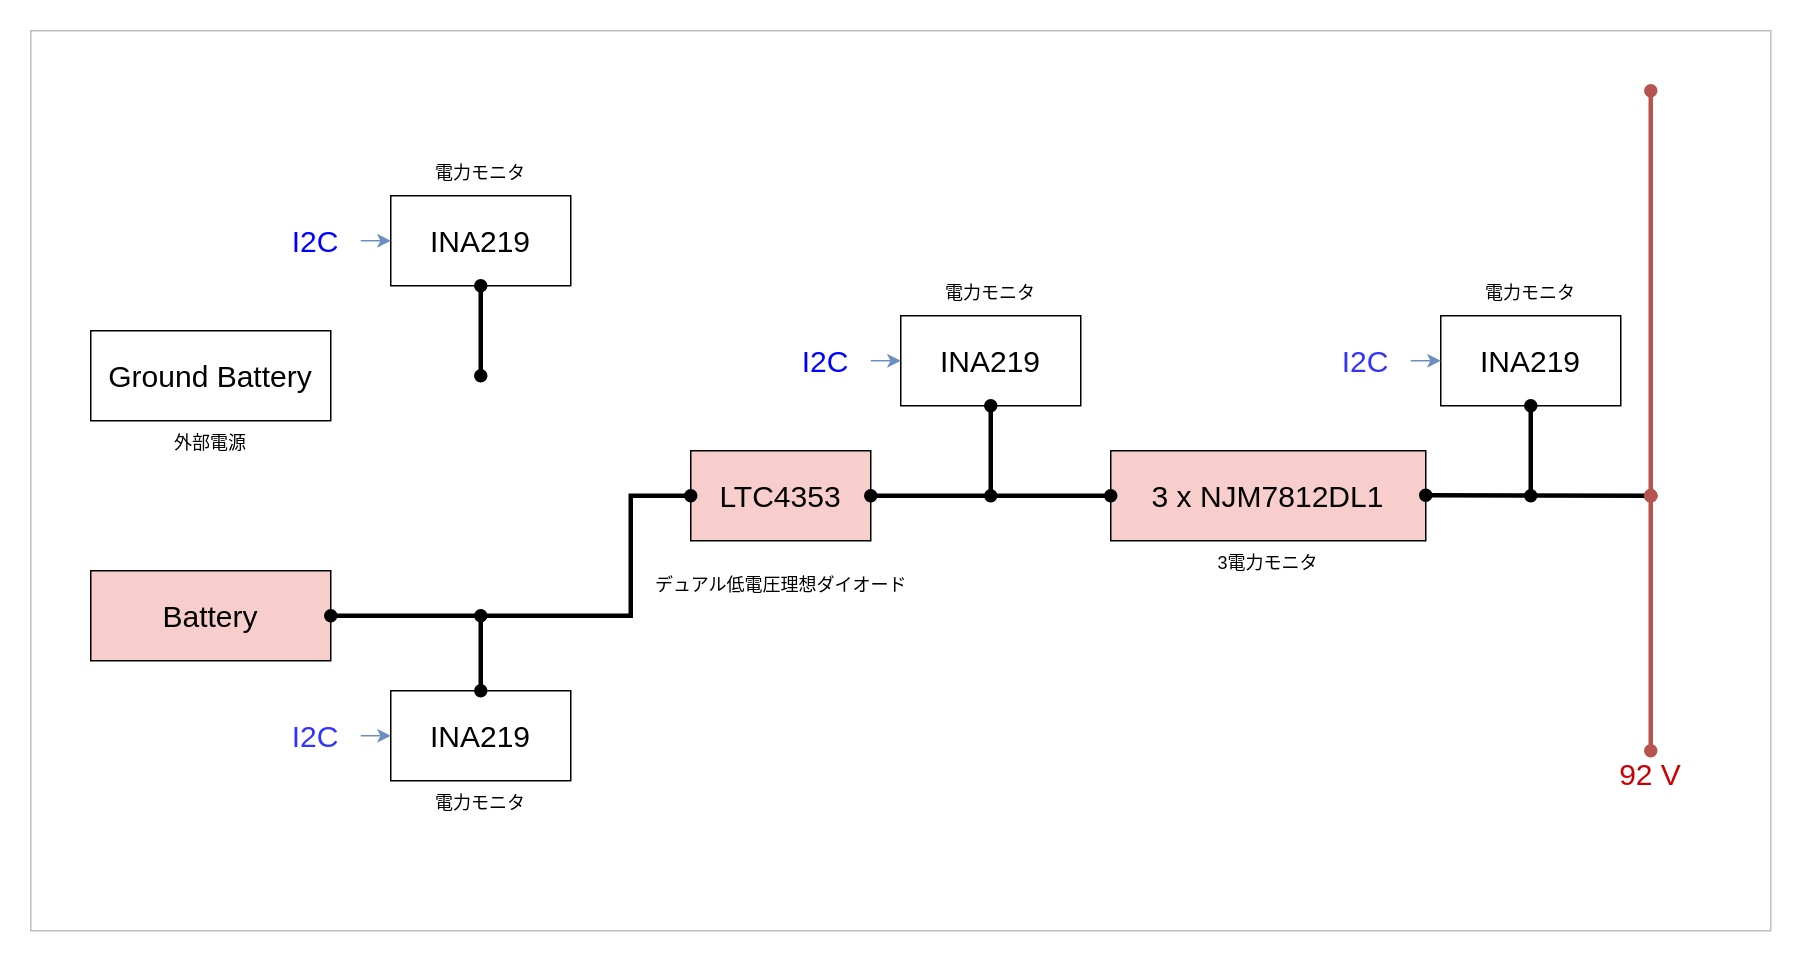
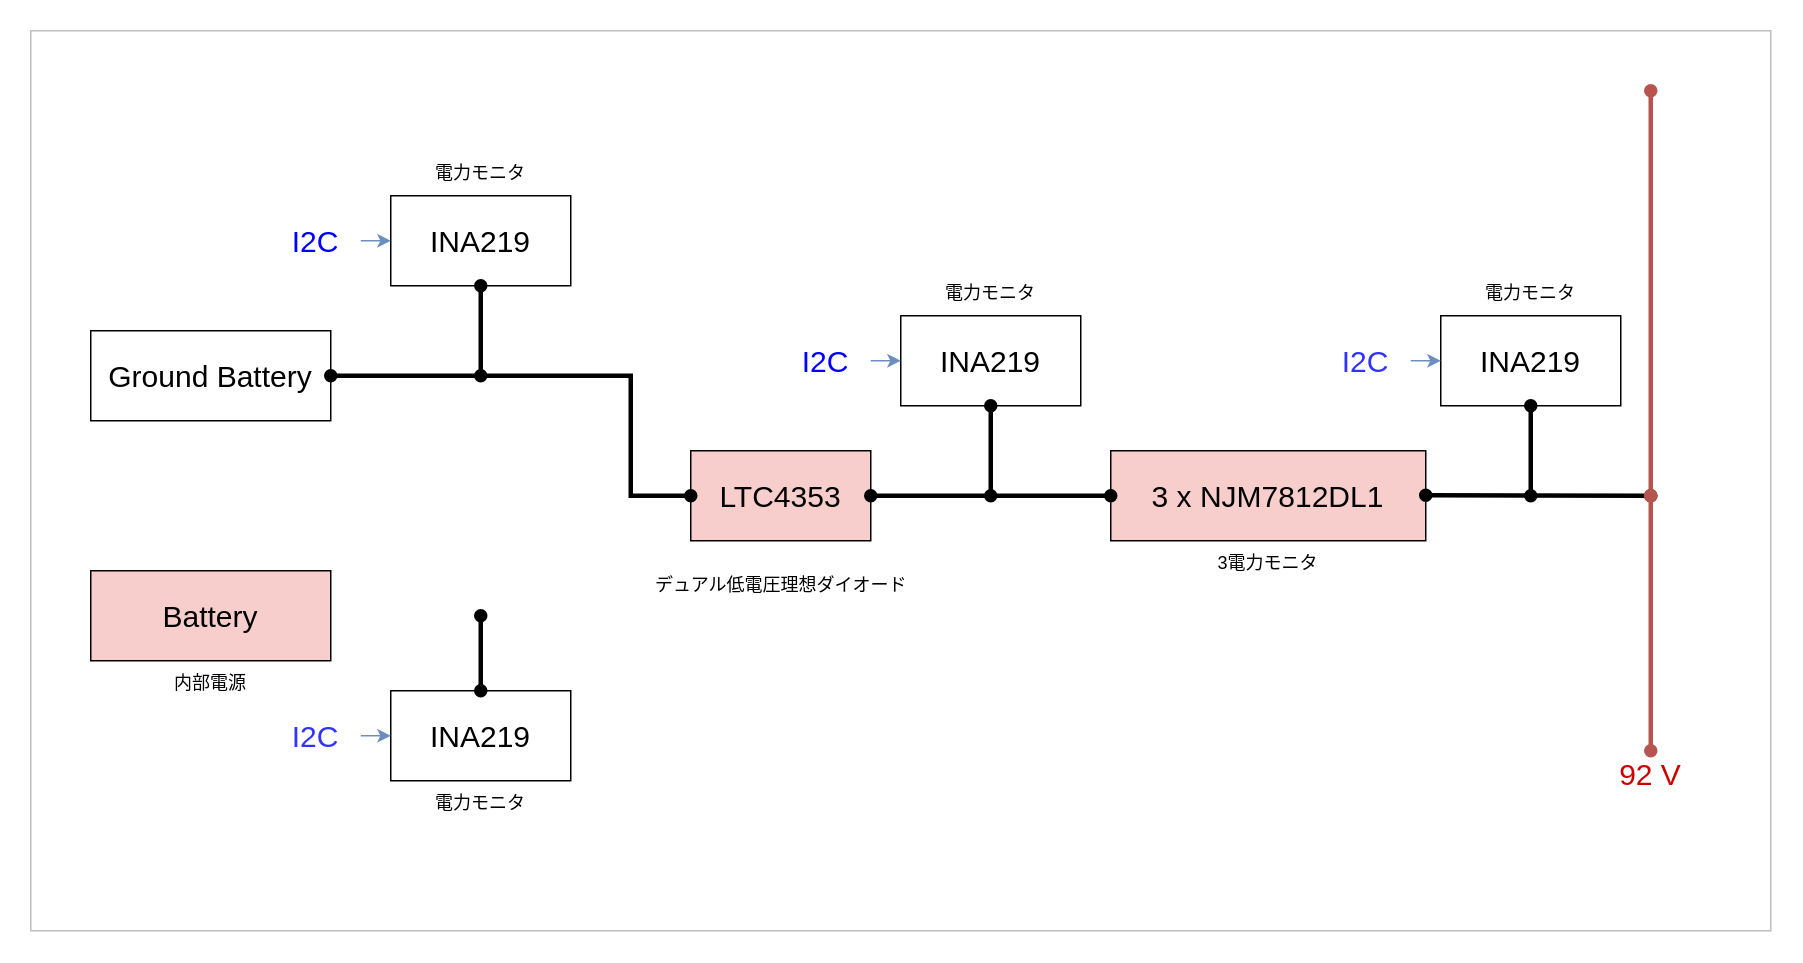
+ <mxCell id="16" value="" style="endArrow=oval;html=1;entryX=0;entryY=0.5;entryDx=0;entryDy=0;exitX=1;exitY=0.5;exitDx=0;exitDy=0;edgeStyle=orthogonalEdgeStyle;rounded=0;curved=0;strokeWidth=3;endFill=1;startArrow=oval;startFill=1;" parent="1" source="4" target="7" edge="1"><mxGeometry width="50" height="50" relative="1" as="geometry"><mxPoint x="270" y="330" as="sourcePoint" /><mxPoint x="320" y="280" as="targetPoint" /><Array as="points"><mxPoint x="420" y="250" /><mxPoint x="420" y="330" /></Array></mxGeometry></mxCell>
- <mxCell id="11" value="外部電源" style="text;html=1;align=center;verticalAlign=middle;whiteSpace=wrap;rounded=0;" parent="1" vertex="1"><mxGeometry x="60" y="280" width="160" height="30" as="geometry" /></mxCell>
- <mxCell id="14" value="" style="endArrow=oval;html=1;entryX=0;entryY=0.5;entryDx=0;entryDy=0;exitX=1;exitY=0.5;exitDx=0;exitDy=0;edgeStyle=orthogonalEdgeStyle;rounded=0;curved=0;strokeWidth=3;startArrow=oval;startFill=1;endFill=1;" parent="1" source="12" target="7" edge="1"><mxGeometry width="50" height="50" relative="1" as="geometry"><mxPoint x="300" y="400" as="sourcePoint" /><mxPoint x="350" y="350" as="targetPoint" /><Array as="points"><mxPoint x="420" y="410" /><mxPoint x="420" y="330" /></Array></mxGeometry></mxCell>
+ <mxCell id="13" value="内部電源" style="text;html=1;align=center;verticalAlign=middle;whiteSpace=wrap;rounded=0;" parent="1" vertex="1"><mxGeometry x="60" y="440" width="160" height="30" as="geometry" /></mxCell>
